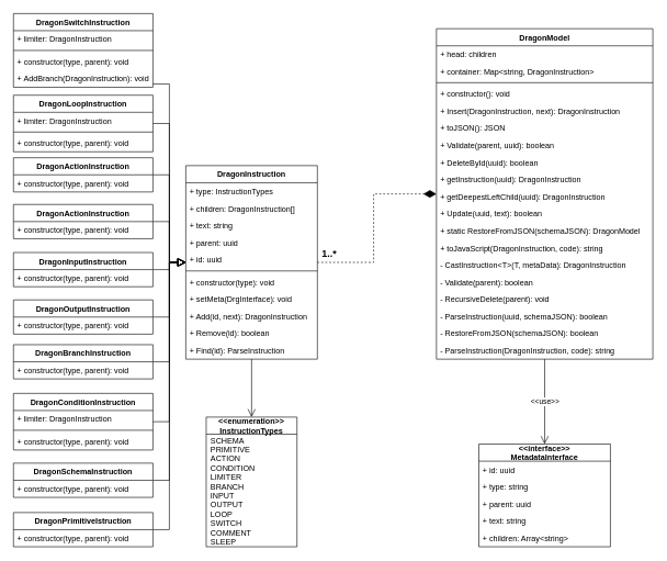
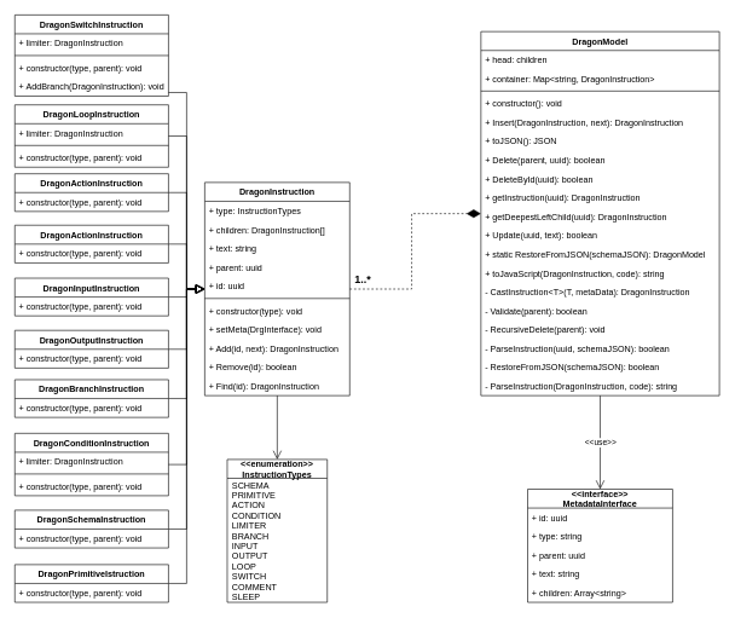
- <mxCell id="61" value="+ Validate(parent, uuid): boolean" style="text;strokeColor=none;fillColor=none;align=left;verticalAlign=top;spacingLeft=4;spacingRight=4;overflow=hidden;rotatable=0;points=[[0,0.5],[1,0.5]];portConstraint=eastwest;" vertex="1" parent="54"><mxGeometry y="164" width="329" height="26" as="geometry" /></mxCell>
+ <mxCell id="61" value="+ Delete(parent, uuid): boolean" style="text;strokeColor=none;fillColor=none;align=left;verticalAlign=top;spacingLeft=4;spacingRight=4;overflow=hidden;rotatable=0;points=[[0,0.5],[1,0.5]];portConstraint=eastwest;" vertex="1" parent="54"><mxGeometry y="164" width="329" height="26" as="geometry" /></mxCell>
- <mxCell id="15" value="+ Find(id): ParseInstruction" style="text;strokeColor=none;fillColor=none;align=left;verticalAlign=top;spacingLeft=4;spacingRight=4;overflow=hidden;rotatable=0;points=[[0,0.5],[1,0.5]];portConstraint=eastwest;" vertex="1" parent="4"><mxGeometry y="268" width="200" height="26" as="geometry" /></mxCell>
+ <mxCell id="15" value="+ Find(id): DragonInstruction" style="text;strokeColor=none;fillColor=none;align=left;verticalAlign=top;spacingLeft=4;spacingRight=4;overflow=hidden;rotatable=0;points=[[0,0.5],[1,0.5]];portConstraint=eastwest;" vertex="1" parent="4"><mxGeometry y="268" width="200" height="26" as="geometry" /></mxCell>
